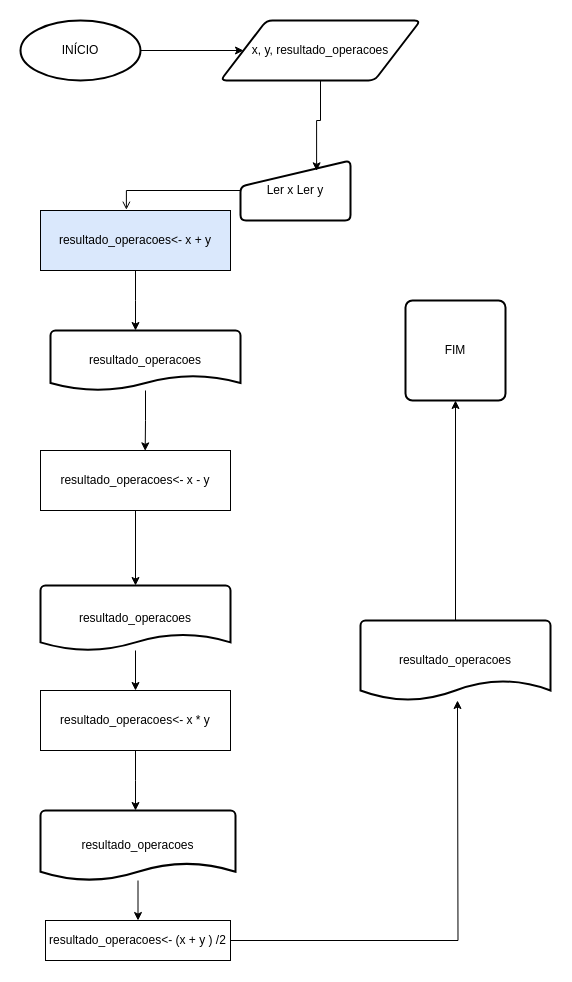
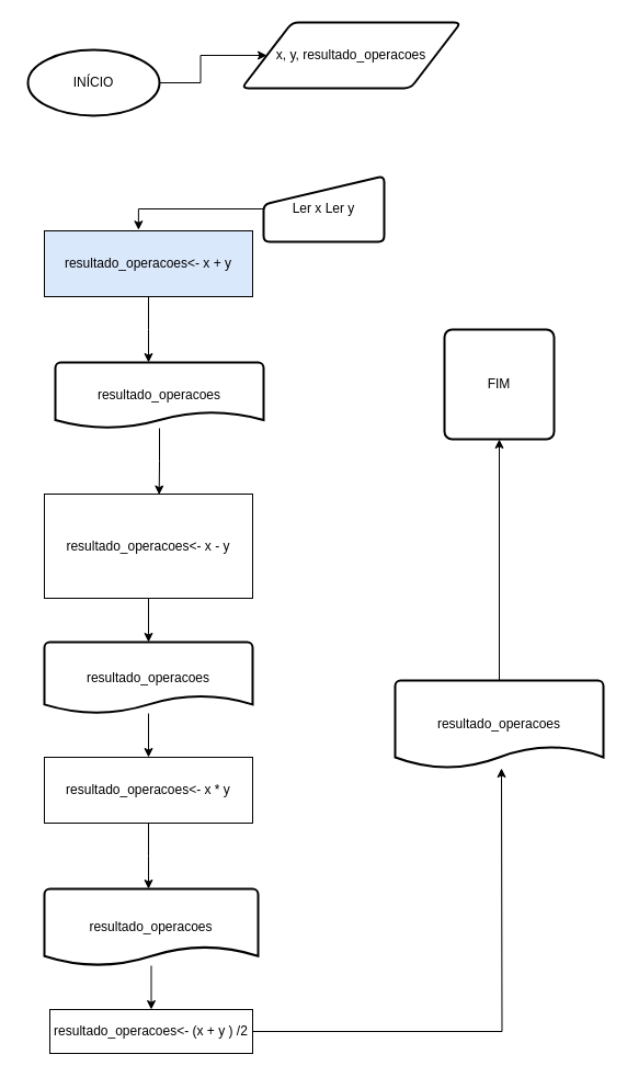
- <mxCell id="24" value="INÍCIO" style="strokeWidth=2;html=1;shape=mxgraph.flowchart.start_1;whiteSpace=wrap;" vertex="1" parent="1"><mxGeometry x="20" y="20" width="120" height="60" as="geometry" /></mxCell>
+ <mxCell id="24" value="INÍCIO" style="strokeWidth=2;html=1;shape=mxgraph.flowchart.start_1;whiteSpace=wrap;" vertex="1" parent="1"><mxGeometry x="25" y="45" width="120" height="60" as="geometry" /></mxCell>
- <mxCell id="8" style="edgeStyle=orthogonalEdgeStyle;rounded=0;orthogonalLoop=1;jettySize=auto;html=1;exitX=0.5;exitY=1;exitDx=0;exitDy=0;entryX=0.692;entryY=0.172;entryDx=0;entryDy=0;entryPerimeter=0;" edge="1" parent="1" source="9" target="3"><mxGeometry relative="1" as="geometry" /></mxCell>
- <mxCell id="2" style="edgeStyle=orthogonalEdgeStyle;rounded=0;orthogonalLoop=1;jettySize=auto;html=1;entryX=0.452;entryY=-0.013;entryDx=0;entryDy=0;entryPerimeter=0;endArrow=open;" edge="1" parent="1" source="3" target="13"><mxGeometry relative="1" as="geometry"><mxPoint x="126" y="216" as="targetPoint" /></mxGeometry></mxCell>
+ <mxCell id="2" style="edgeStyle=orthogonalEdgeStyle;rounded=0;orthogonalLoop=1;jettySize=auto;html=1;entryX=0.452;entryY=-0.013;entryDx=0;entryDy=0;entryPerimeter=0;" edge="1" parent="1" source="3" target="13"><mxGeometry relative="1" as="geometry"><mxPoint x="126" y="216" as="targetPoint" /></mxGeometry></mxCell>
- <mxCell id="15" value="resultado_operacoes&amp;lt;- x - y" style="rounded=0;whiteSpace=wrap;html=1;" vertex="1" parent="1"><mxGeometry x="40" y="450" width="190" height="60" as="geometry" /></mxCell>
+ <mxCell id="15" value="resultado_operacoes&amp;lt;- x - y" style="rounded=0;whiteSpace=wrap;html=1;" vertex="1" parent="1"><mxGeometry x="40" y="450" width="190" height="95" as="geometry" /></mxCell>
